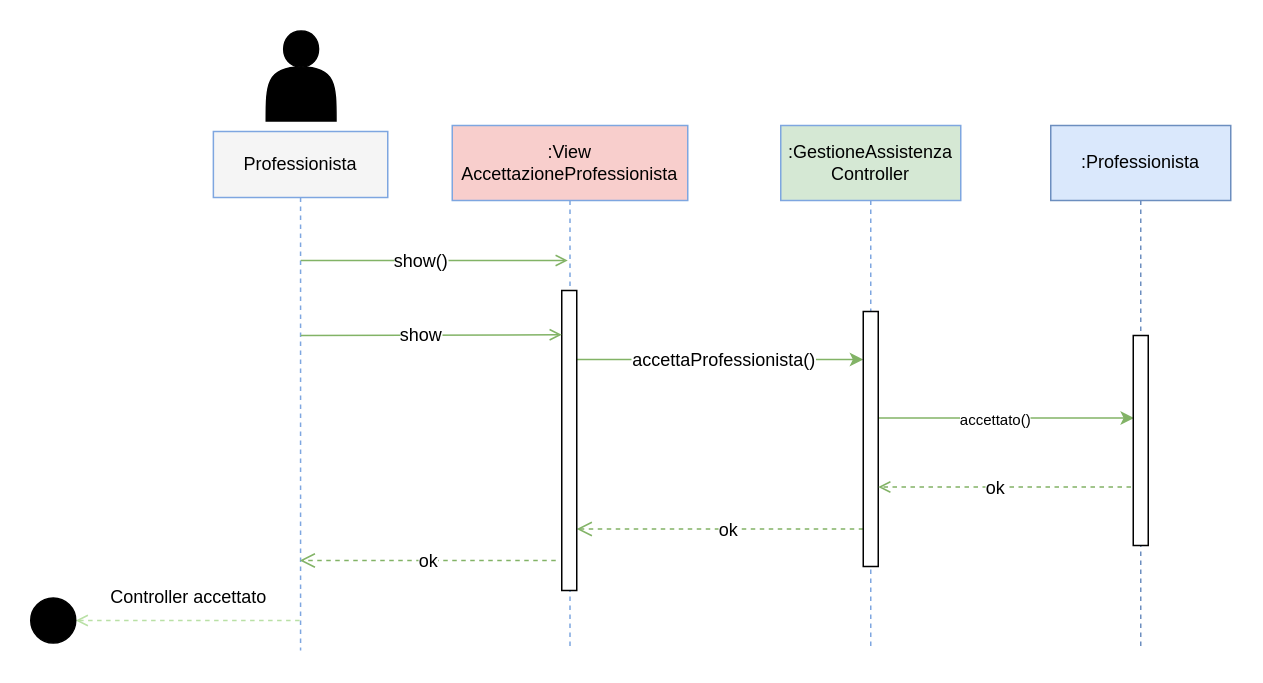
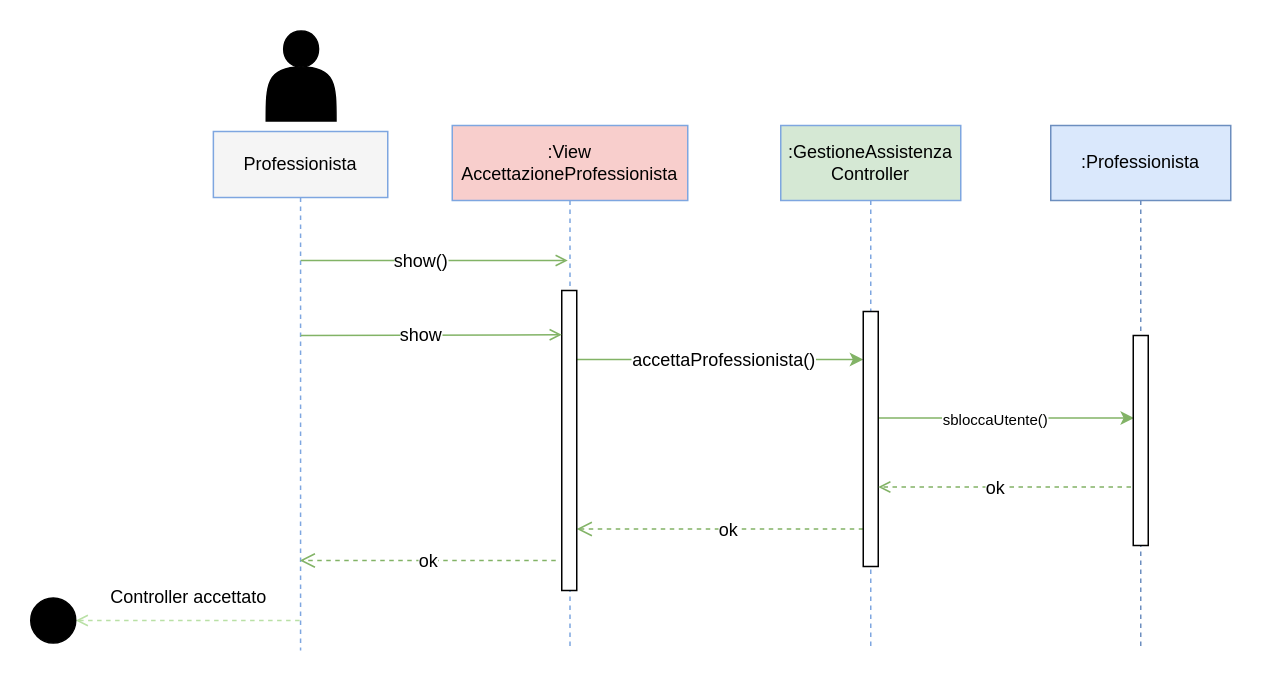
- <mxCell id="12" value="&lt;font style=&quot;font-size: 10px; background-color: rgb(255, 255, 255);&quot; color=&quot;#000000&quot;&gt;accettato()&lt;/font&gt;" style="text;html=1;align=center;verticalAlign=middle;resizable=0;points=[];autosize=1;strokeColor=none;fillColor=none;" vertex="1" parent="1"><mxGeometry x="618" y="264" width="90" height="30" as="geometry" /></mxCell>
+ <mxCell id="12" value="&lt;font style=&quot;font-size: 10px; background-color: rgb(255, 255, 255);&quot; color=&quot;#000000&quot;&gt;sbloccaUtente()&lt;/font&gt;" style="text;html=1;align=center;verticalAlign=middle;resizable=0;points=[];autosize=1;strokeColor=none;fillColor=none;" vertex="1" parent="1"><mxGeometry x="618" y="264" width="90" height="30" as="geometry" /></mxCell>
